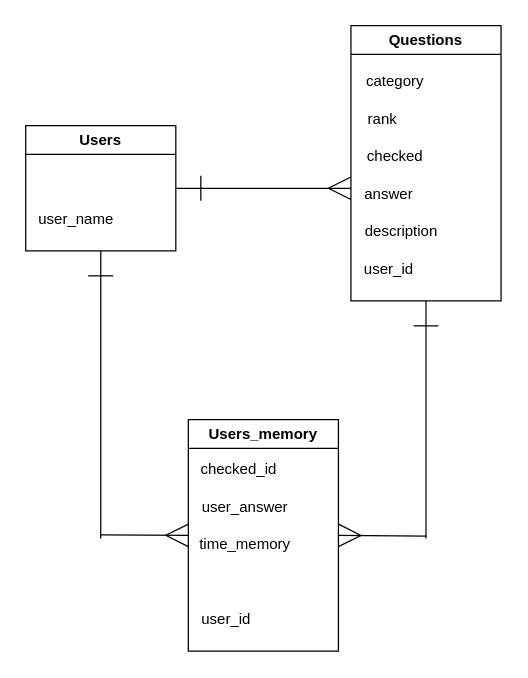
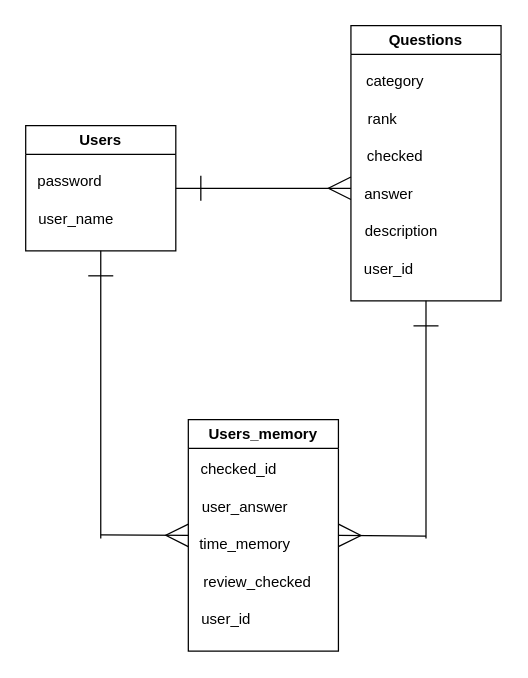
+ <mxCell id="12" value="password" style="text;html=1;align=center;verticalAlign=middle;resizable=0;points=[];autosize=1;strokeColor=none;fillColor=none;" parent="11" vertex="1"><mxGeometry y="30" width="70" height="30" as="geometry" /></mxCell>
+ <mxCell id="21" value="review_checked" style="text;html=1;align=center;verticalAlign=middle;resizable=0;points=[];autosize=1;strokeColor=none;fillColor=none;" vertex="1" parent="17"><mxGeometry y="115" width="110" height="30" as="geometry" /></mxCell>
